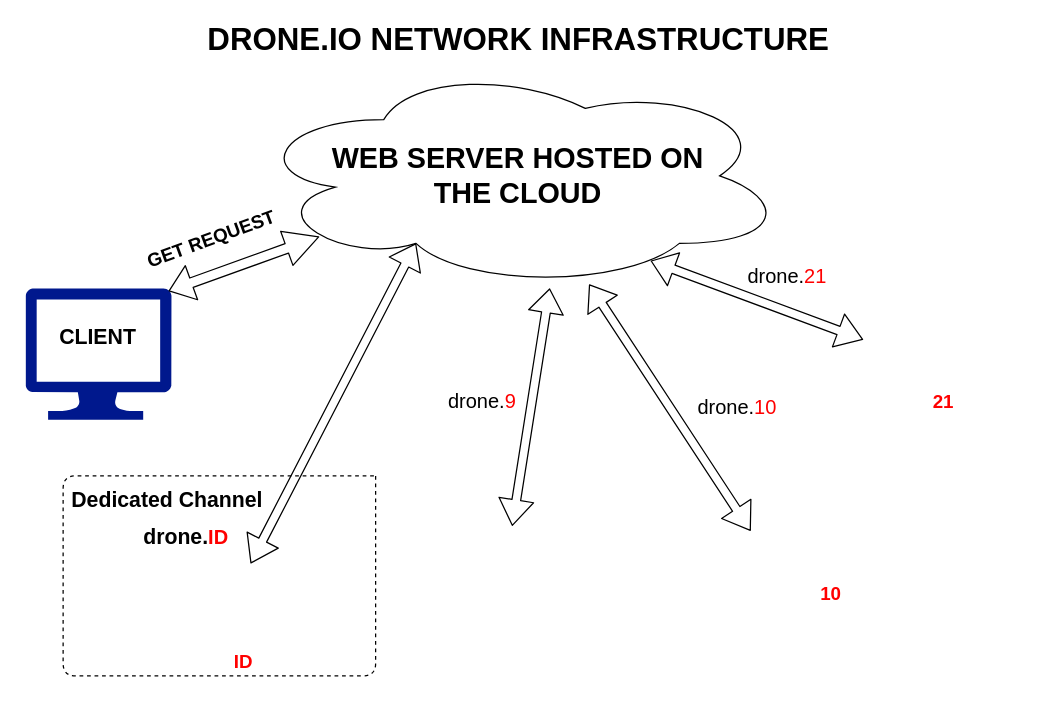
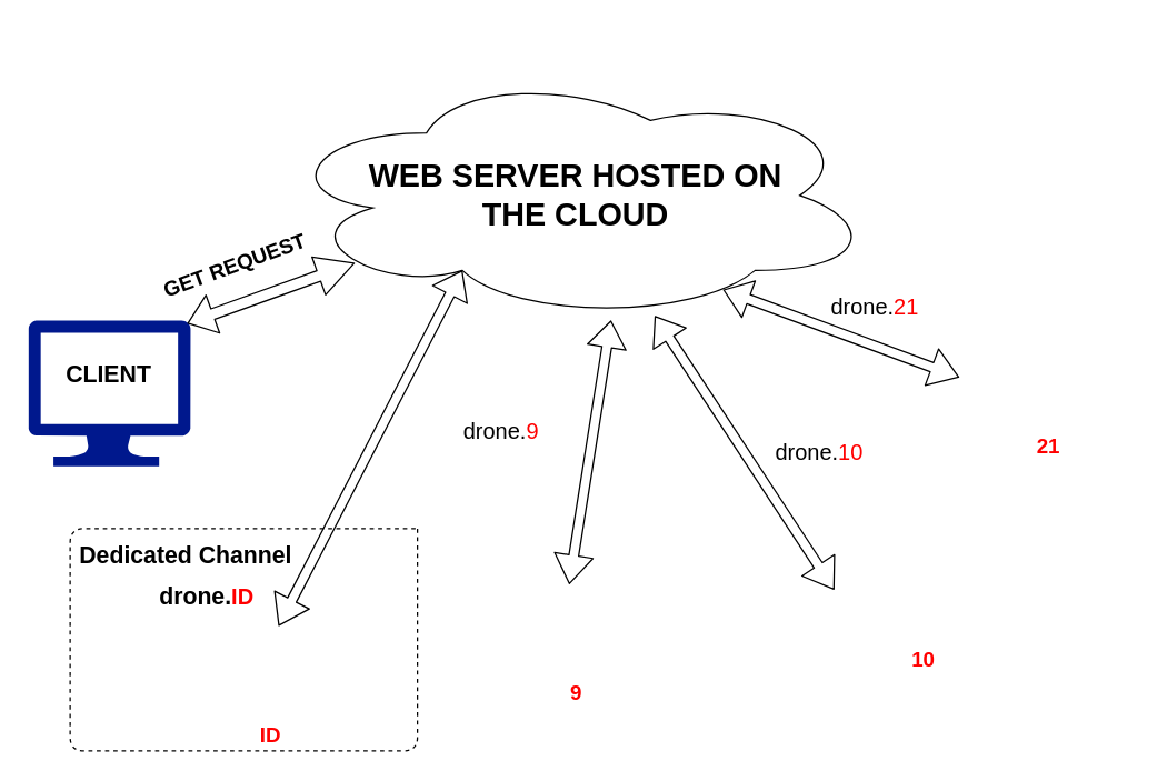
- <mxCell id="3" value="&lt;font style=&quot;font-size: 25px&quot;&gt;&lt;b&gt;DRONE.IO NETWORK INFRASTRUCTURE&lt;/b&gt;&lt;/font&gt;" style="text;html=1;align=center;verticalAlign=middle;resizable=0;points=[];autosize=1;" vertex="1" parent="1"><mxGeometry x="159" y="20" width="510" height="20" as="geometry" /></mxCell>
- <mxCell id="17" value="&lt;font style=&quot;font-size: 16px&quot;&gt;drone.&lt;font color=&quot;#ff0000&quot;&gt;9&lt;/font&gt;&lt;/font&gt;" style="text;html=1;align=center;verticalAlign=middle;resizable=0;points=[];autosize=1;" vertex="1" parent="1"><mxGeometry x="350" y="310" width="70" height="20" as="geometry" /></mxCell>
+ <mxCell id="17" value="&lt;font style=&quot;font-size: 16px&quot;&gt;drone.&lt;font color=&quot;#ff0000&quot;&gt;9&lt;/font&gt;&lt;/font&gt;" style="text;html=1;align=center;verticalAlign=middle;resizable=0;points=[];autosize=1;" vertex="1" parent="1"><mxGeometry x="325" y="300" width="70" height="20" as="geometry" /></mxCell>
+ <mxCell id="23" value="&lt;font color=&quot;#ff0000&quot; size=&quot;1&quot;&gt;&lt;b style=&quot;font-size: 15px&quot;&gt;9&lt;/b&gt;&lt;/font&gt;" style="text;html=1;align=center;verticalAlign=middle;resizable=0;points=[];autosize=1;" vertex="1" parent="1"><mxGeometry x="404" y="488" width="20" height="20" as="geometry" /></mxCell>
